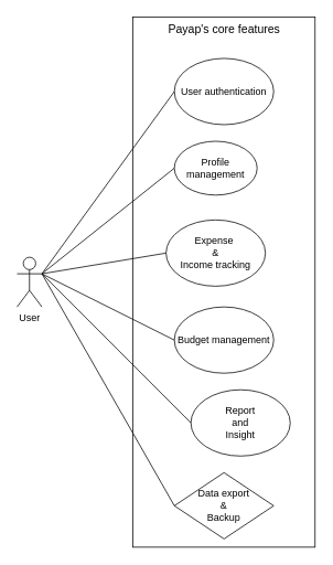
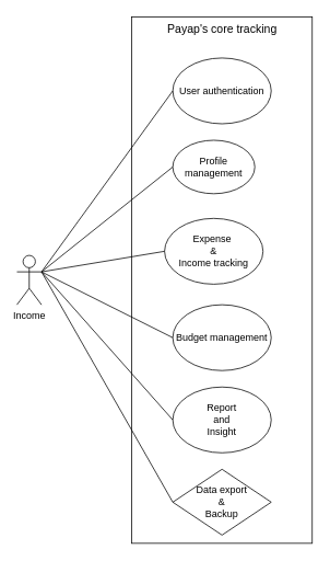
- <mxCell id="16" value="&lt;font style=&quot;font-size: 14px;&quot;&gt;Payap's core features&lt;/font&gt;" style="text;html=1;align=center;verticalAlign=middle;resizable=0;points=[];autosize=1;strokeColor=none;fillColor=none;" vertex="1" parent="1"><mxGeometry x="190" y="20" width="160" height="30" as="geometry" /></mxCell>
+ <mxCell id="16" value="&lt;font style=&quot;font-size: 14px;&quot;&gt;Payap's core tracking&lt;/font&gt;" style="text;html=1;align=center;verticalAlign=middle;resizable=0;points=[];autosize=1;strokeColor=none;fillColor=none;" vertex="1" parent="1"><mxGeometry x="190" y="20" width="160" height="30" as="geometry" /></mxCell>
- <mxCell id="2" value="User" style="shape=umlActor;verticalLabelPosition=bottom;verticalAlign=top;html=1;outlineConnect=0;" vertex="1" parent="1"><mxGeometry x="20" y="310" width="30" height="60" as="geometry" /></mxCell>
+ <mxCell id="2" value="Income" style="shape=umlActor;verticalLabelPosition=bottom;verticalAlign=top;html=1;outlineConnect=0;" vertex="1" parent="1"><mxGeometry x="20" y="310" width="30" height="60" as="geometry" /></mxCell>
- <mxCell id="7" value="Report&lt;div&gt;and&lt;/div&gt;&lt;div&gt;Insight&lt;/div&gt;" style="ellipse;whiteSpace=wrap;html=1;" vertex="1" parent="1"><mxGeometry x="230" y="470" width="120" height="80" as="geometry" /></mxCell>
+ <mxCell id="7" value="Report&lt;div&gt;and&lt;/div&gt;&lt;div&gt;Insight&lt;/div&gt;" style="ellipse;whiteSpace=wrap;html=1;" vertex="1" parent="1"><mxGeometry x="210" y="470" width="120" height="80" as="geometry" /></mxCell>
